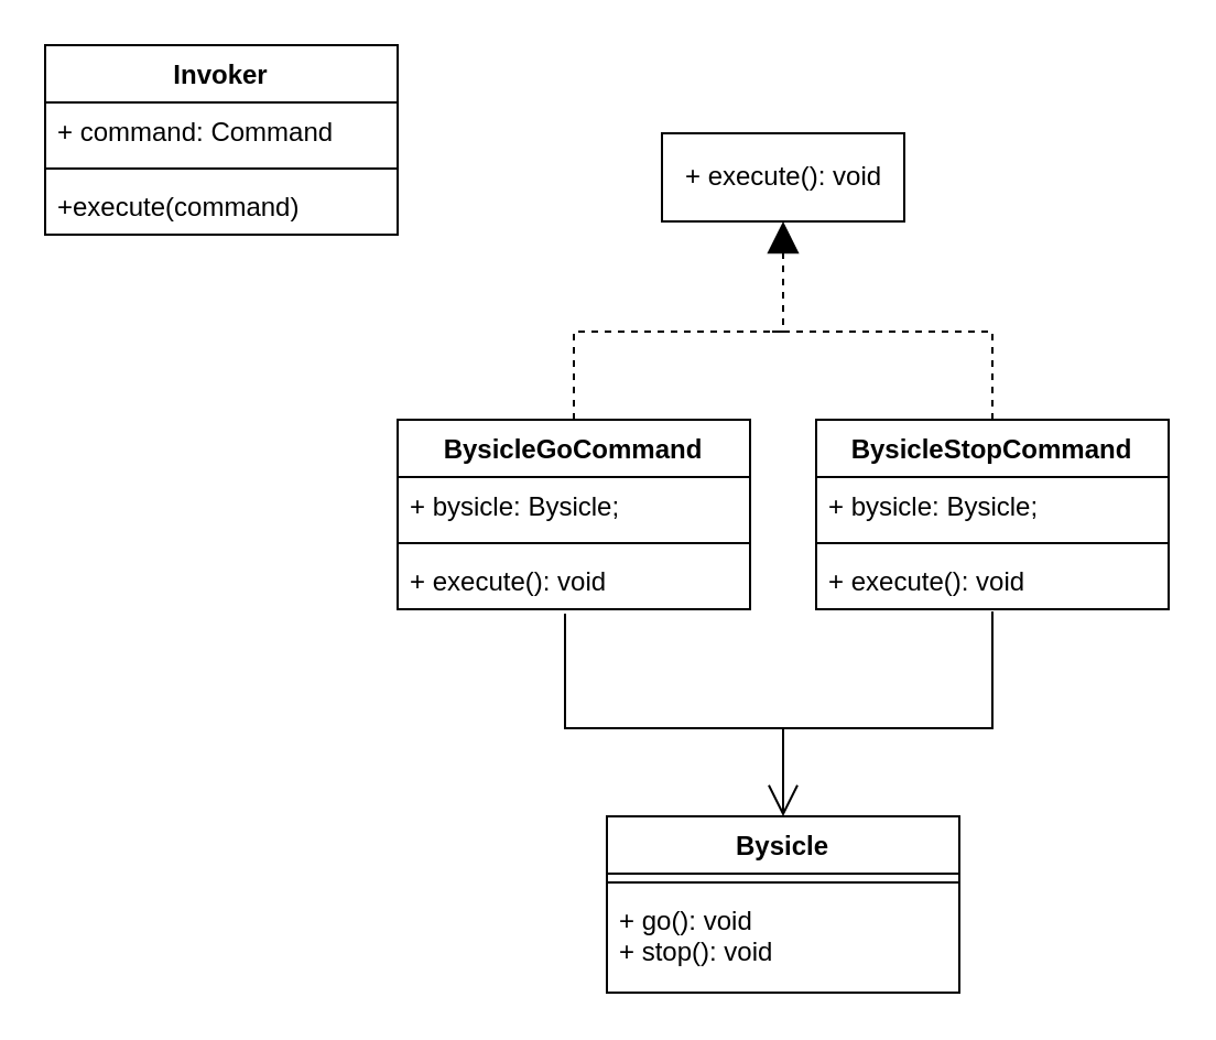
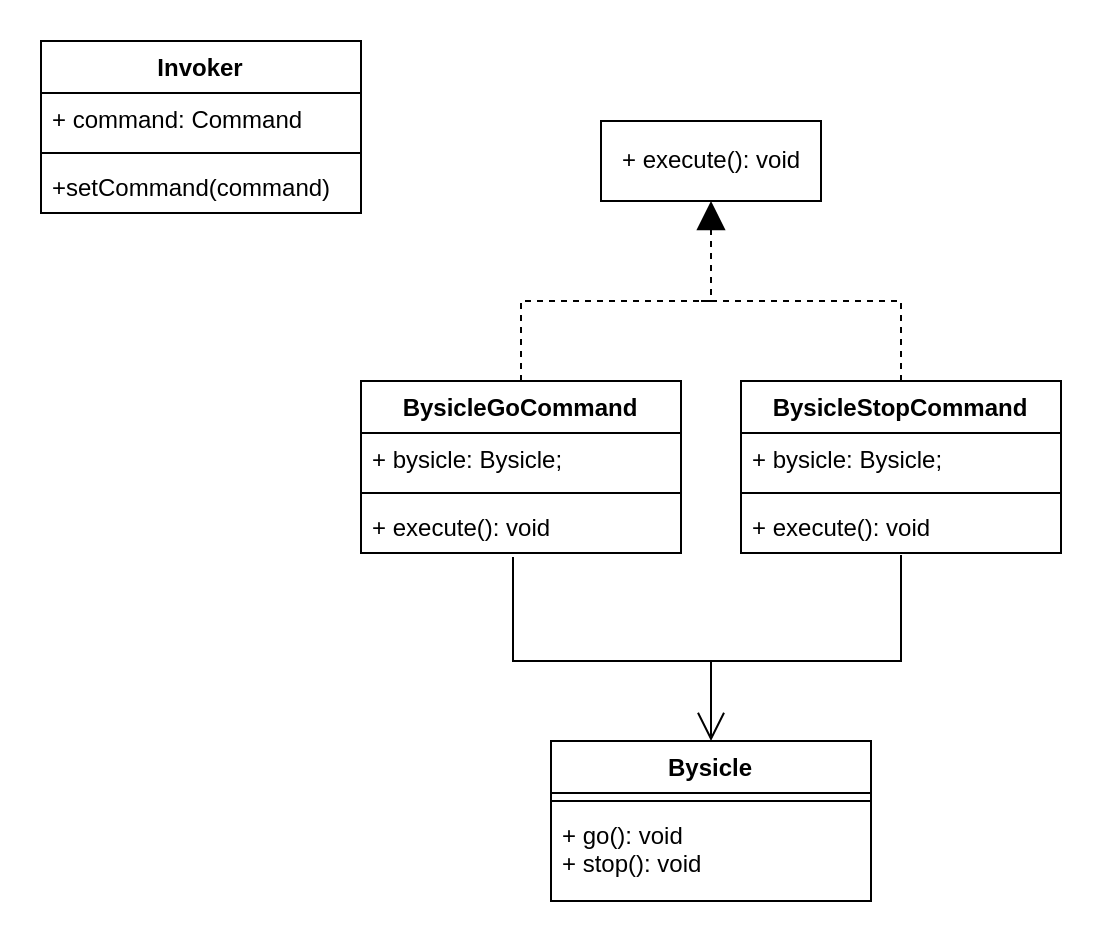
- <mxCell id="18" value="+execute(command)" style="text;strokeColor=none;fillColor=none;align=left;verticalAlign=top;spacingLeft=4;spacingRight=4;overflow=hidden;rotatable=0;points=[[0,0.5],[1,0.5]];portConstraint=eastwest;" vertex="1" parent="15"><mxGeometry y="60" width="160" height="26" as="geometry" /></mxCell>
+ <mxCell id="18" value="+setCommand(command)" style="text;strokeColor=none;fillColor=none;align=left;verticalAlign=top;spacingLeft=4;spacingRight=4;overflow=hidden;rotatable=0;points=[[0,0.5],[1,0.5]];portConstraint=eastwest;" vertex="1" parent="15"><mxGeometry y="60" width="160" height="26" as="geometry" /></mxCell>
